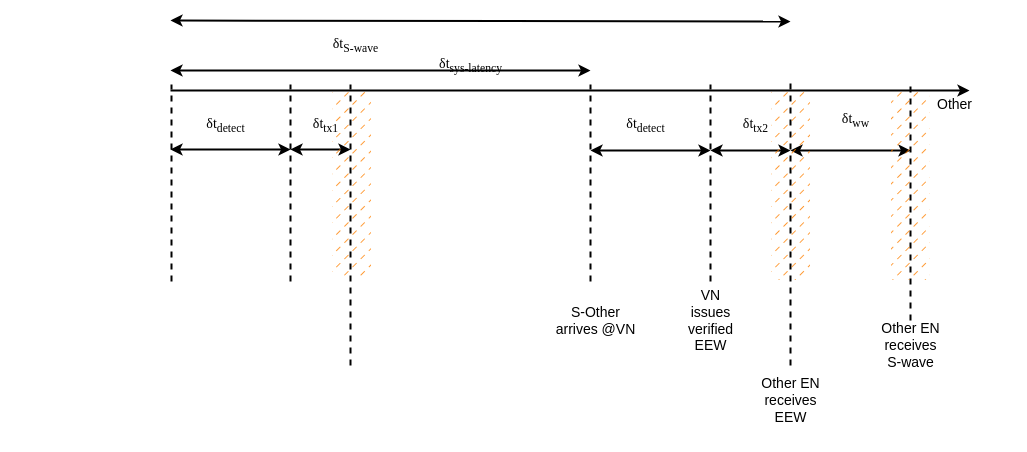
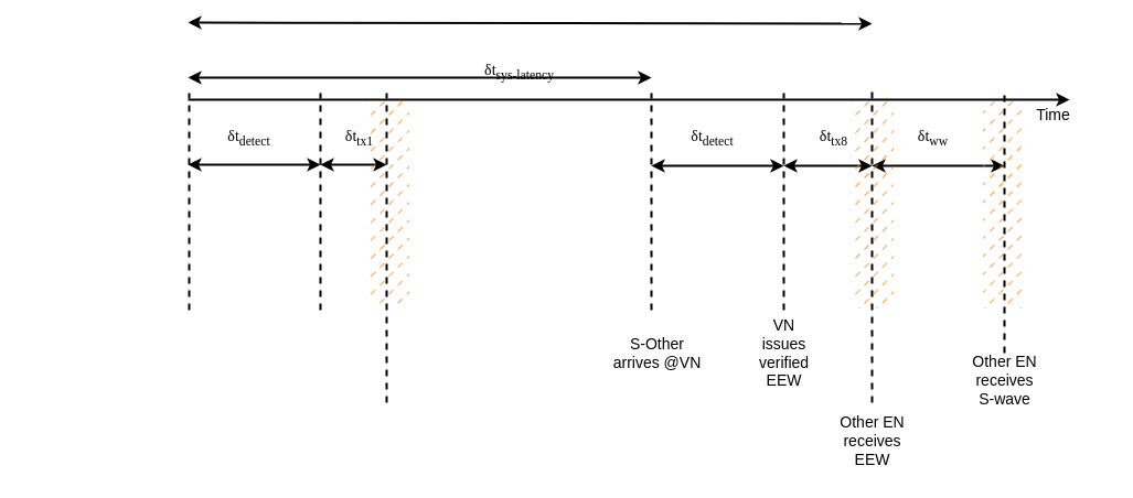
- <mxCell id="24" value="&lt;font style=&quot;font-size: 14px;&quot;&gt;δt&lt;sub&gt;S-wave&lt;/sub&gt;&lt;/font&gt;" style="text;html=1;align=center;verticalAlign=middle;resizable=0;points=[];autosize=1;strokeColor=none;fillColor=none;fontFamily=Tahoma;fontSize=14;" vertex="1" parent="1"><mxGeometry x="315" y="30" width="80" height="30" as="geometry" /></mxCell>
- <mxCell id="3" value="Other" style="text;html=1;align=center;verticalAlign=middle;resizable=0;points=[];autosize=1;strokeColor=none;fillColor=none;strokeWidth=3;fontSize=14;" vertex="1" parent="1"><mxGeometry x="929" y="89" width="50" height="30" as="geometry" /></mxCell>
+ <mxCell id="3" value="Time" style="text;html=1;align=center;verticalAlign=middle;resizable=0;points=[];autosize=1;strokeColor=none;fillColor=none;strokeWidth=3;fontSize=14;" vertex="1" parent="1"><mxGeometry x="929" y="89" width="50" height="30" as="geometry" /></mxCell>
- <mxCell id="19" value="&lt;font style=&quot;font-size: 14px;&quot;&gt;δt&lt;sub&gt;ww&lt;/sub&gt;&lt;/font&gt;" style="text;html=1;align=center;verticalAlign=middle;resizable=0;points=[];autosize=1;strokeColor=none;fillColor=none;fontFamily=Tahoma;fontSize=14;" vertex="1" parent="1"><mxGeometry x="825" y="105" width="60" height="30" as="geometry" /></mxCell>
+ <mxCell id="19" value="&lt;font style=&quot;font-size: 14px;&quot;&gt;δt&lt;sub&gt;ww&lt;/sub&gt;&lt;/font&gt;" style="text;html=1;align=center;verticalAlign=middle;resizable=0;points=[];autosize=1;strokeColor=none;fillColor=none;fontFamily=Tahoma;fontSize=14;" vertex="1" parent="1"><mxGeometry x="815" y="110" width="60" height="30" as="geometry" /></mxCell>
- <mxCell id="20" value="&lt;font style=&quot;font-size: 14px;&quot;&gt;δt&lt;sub&gt;tx2&lt;/sub&gt;&lt;/font&gt;" style="text;html=1;align=center;verticalAlign=middle;resizable=0;points=[];autosize=1;strokeColor=none;fillColor=none;fontFamily=Tahoma;fontSize=14;" vertex="1" parent="1"><mxGeometry x="730" y="110" width="50" height="30" as="geometry" /></mxCell>
+ <mxCell id="20" value="&lt;font style=&quot;font-size: 14px;&quot;&gt;δt&lt;sub&gt;tx8&lt;/sub&gt;&lt;/font&gt;" style="text;html=1;align=center;verticalAlign=middle;resizable=0;points=[];autosize=1;strokeColor=none;fillColor=none;fontFamily=Tahoma;fontSize=14;" vertex="1" parent="1"><mxGeometry x="730" y="110" width="50" height="30" as="geometry" /></mxCell>
